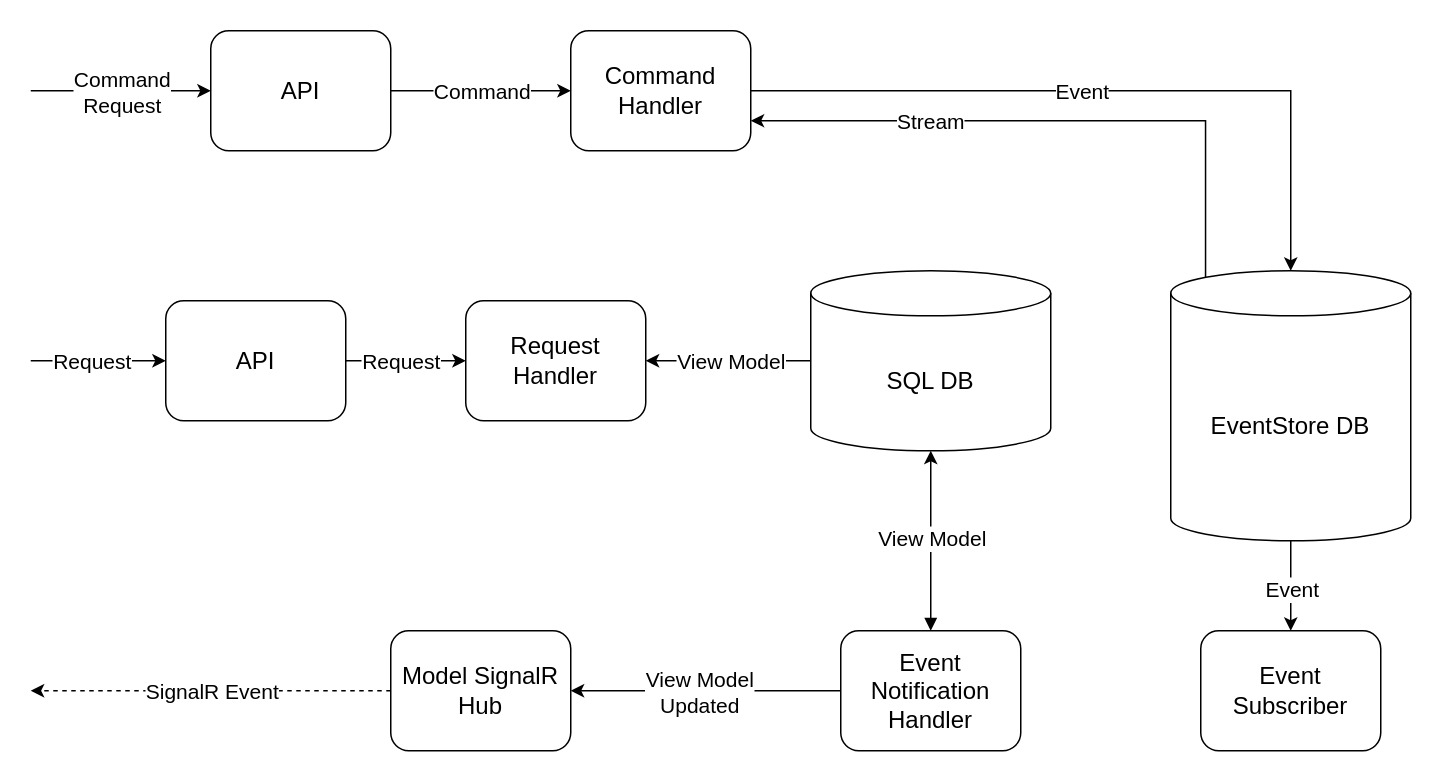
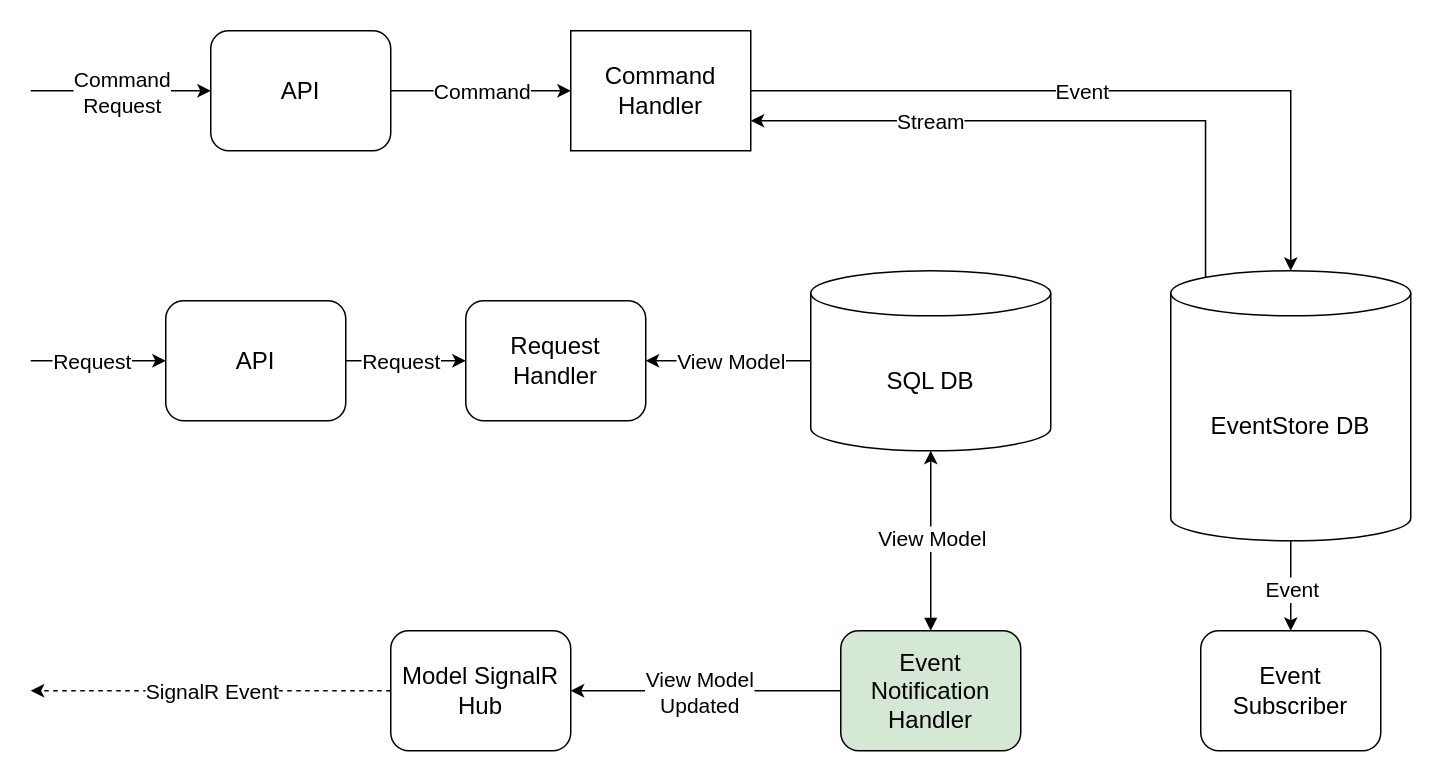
- <mxCell id="9" value="Command Handler" style="rounded=1;whiteSpace=wrap;html=1;fontSize=16;" parent="1" vertex="1"><mxGeometry x="380" y="20" width="120" height="80" as="geometry" /></mxCell>
+ <mxCell id="9" value="Command Handler" style="whiteSpace=wrap;html=1;fontSize=16;rounded=0;" parent="1" vertex="1"><mxGeometry x="380" y="20" width="120" height="80" as="geometry" /></mxCell>
- <mxCell id="20" value="Event Notification Handler" style="rounded=1;whiteSpace=wrap;html=1;fontSize=16;" parent="1" vertex="1"><mxGeometry x="560" y="420" width="120" height="80" as="geometry" /></mxCell>
+ <mxCell id="20" value="Event Notification Handler" style="rounded=1;whiteSpace=wrap;html=1;fontSize=16;fillColor=#d5e8d4;" parent="1" vertex="1"><mxGeometry x="560" y="420" width="120" height="80" as="geometry" /></mxCell>
